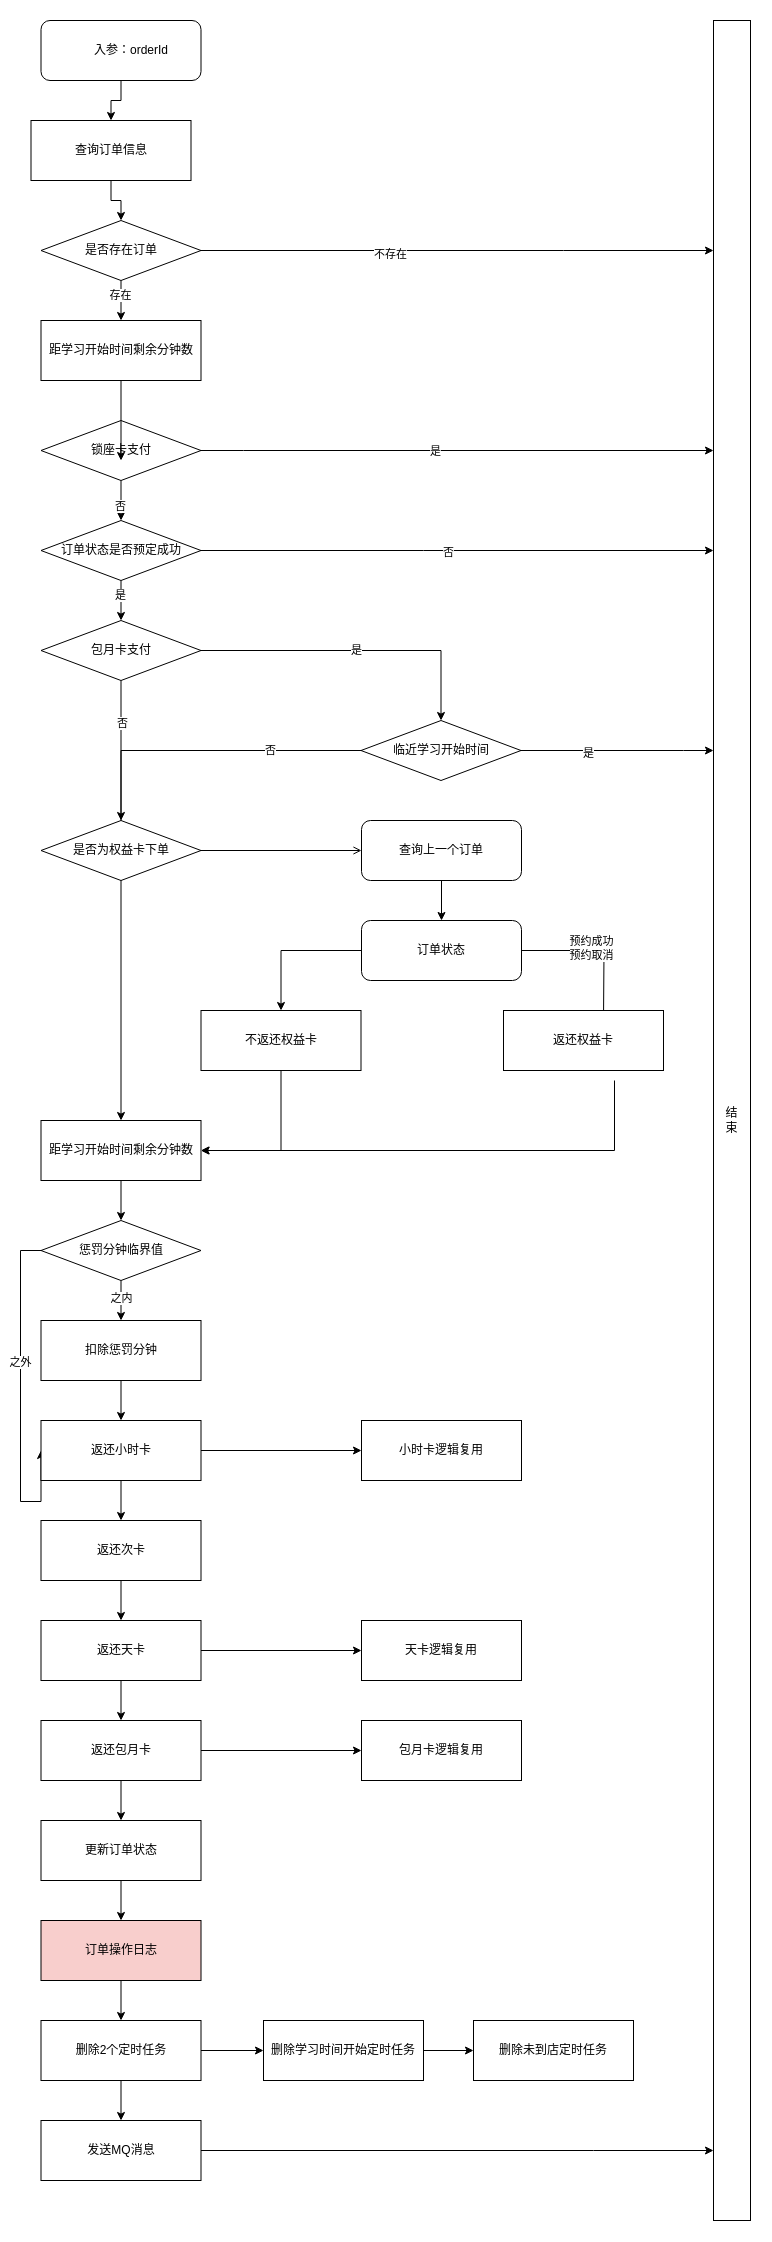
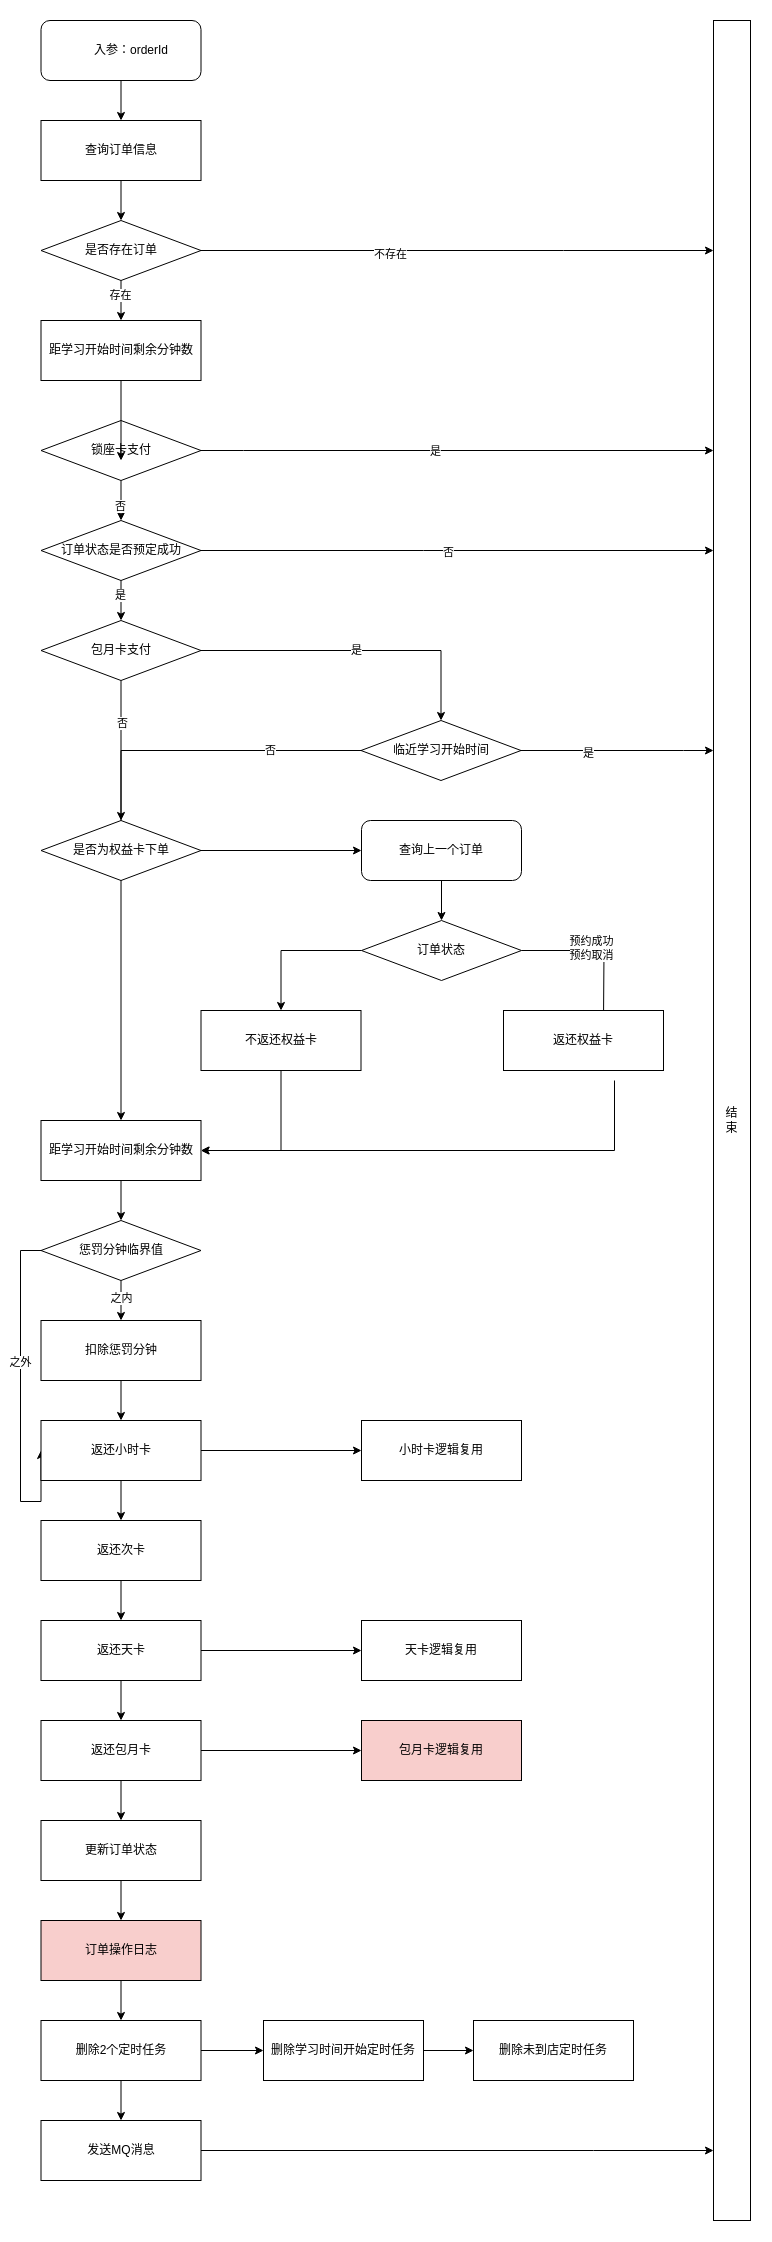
- <mxCell id="5" value="查询订单信息" style="rounded=0;whiteSpace=wrap;html=1;" diagramCategory="general" diagramName="Rectangle" vertex="1" parent="1"><mxGeometry x="30.5" y="120" width="160" height="60" as="geometry" /></mxCell>
+ <mxCell id="5" value="查询订单信息" style="rounded=0;whiteSpace=wrap;html=1;" diagramCategory="general" diagramName="Rectangle" vertex="1" parent="1"><mxGeometry x="40.5" y="120" width="160" height="60" as="geometry" /></mxCell>
- <mxCell id="24" style="edgeStyle=orthogonalEdgeStyle;rounded=0;orthogonalLoop=1;jettySize=auto;html=1;endArrow=open;" edge="1" parent="1" source="25" target="27"><mxGeometry relative="1" as="geometry" /></mxCell>
+ <mxCell id="24" style="edgeStyle=orthogonalEdgeStyle;rounded=0;orthogonalLoop=1;jettySize=auto;html=1;" edge="1" parent="1" source="25" target="27"><mxGeometry relative="1" as="geometry" /></mxCell>
- <mxCell id="31" value="订单状态" style="whiteSpace=wrap;html=1;rounded=1;" vertex="1" diagramName="Diamond" diagramCategory="general" parent="1"><mxGeometry x="361" y="920" width="160" height="60" as="geometry" /></mxCell>
+ <mxCell id="31" value="订单状态" style="rhombus;whiteSpace=wrap;html=1;" vertex="1" diagramName="Diamond" diagramCategory="general" parent="1"><mxGeometry x="361" y="920" width="160" height="60" as="geometry" /></mxCell>
- <mxCell id="71" value="包月卡逻辑复用" style="rounded=0;whiteSpace=wrap;html=1;" diagramCategory="general" diagramName="Rectangle" vertex="1" parent="1"><mxGeometry x="361" y="1720" width="160" height="60" as="geometry" /></mxCell>
+ <mxCell id="71" value="包月卡逻辑复用" style="rounded=0;whiteSpace=wrap;html=1;fillColor=#f8cecc;" diagramCategory="general" diagramName="Rectangle" vertex="1" parent="1"><mxGeometry x="361" y="1720" width="160" height="60" as="geometry" /></mxCell>
